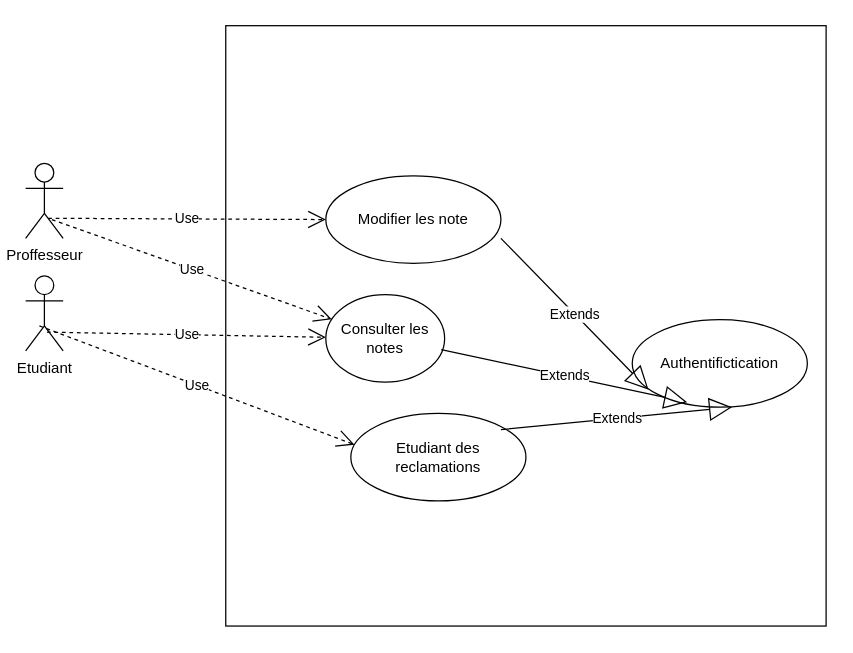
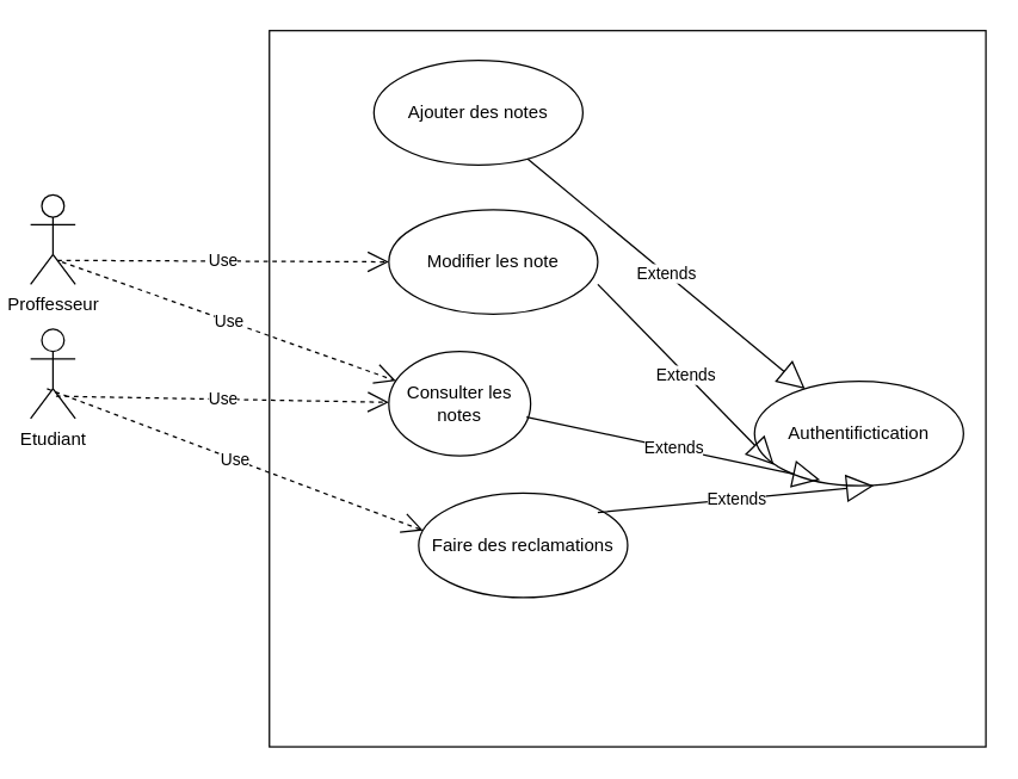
+ <mxCell id="4" value="Ajouter des notes" style="ellipse;whiteSpace=wrap;html=1;" vertex="1" parent="1"><mxGeometry x="250" y="40" width="140" height="70" as="geometry" /></mxCell>
+ <mxCell id="14" value="Extends" style="endArrow=block;endSize=16;endFill=0;html=1;rounded=0;exitX=0.736;exitY=0.943;exitDx=0;exitDy=0;exitPerimeter=0;" edge="1" parent="1" source="4" target="8"><mxGeometry width="160" relative="1" as="geometry"><mxPoint x="360" y="120" as="sourcePoint" /><mxPoint x="520" y="120" as="targetPoint" /><Array as="points" /></mxGeometry></mxCell>
- <mxCell id="7" value="Etudiant des reclamations" style="ellipse;whiteSpace=wrap;html=1;" vertex="1" parent="1"><mxGeometry x="280" y="330" width="140" height="70" as="geometry" /></mxCell>
+ <mxCell id="7" value="Faire des reclamations" style="ellipse;whiteSpace=wrap;html=1;" vertex="1" parent="1"><mxGeometry x="280" y="330" width="140" height="70" as="geometry" /></mxCell>
